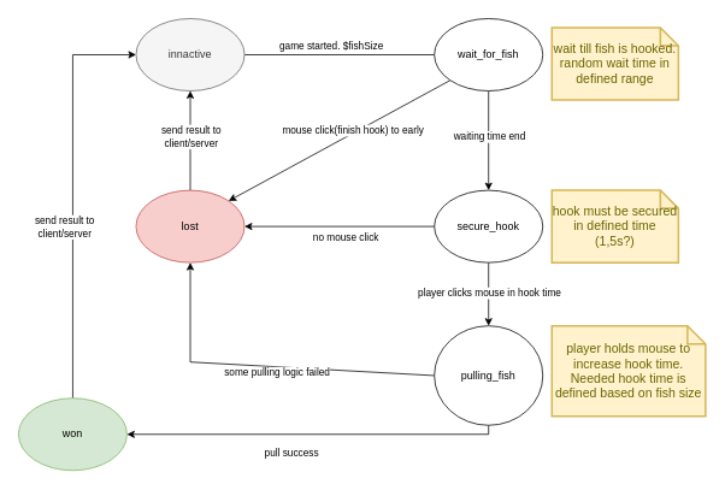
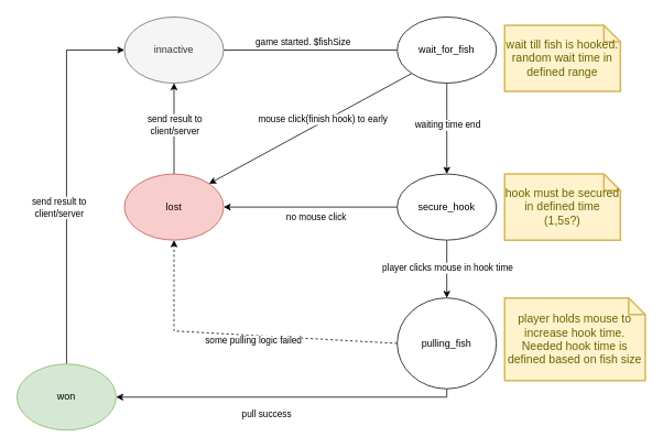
- <mxCell id="10" style="edgeStyle=none;rounded=0;orthogonalLoop=1;jettySize=auto;html=1;exitX=0;exitY=0.5;exitDx=0;exitDy=0;entryX=0.5;entryY=1;entryDx=0;entryDy=0;" edge="1" parent="1" source="14" target="20"><mxGeometry relative="1" as="geometry"><Array as="points"><mxPoint x="210" y="400" /></Array></mxGeometry></mxCell>
+ <mxCell id="10" style="edgeStyle=none;rounded=0;orthogonalLoop=1;jettySize=auto;html=1;exitX=0;exitY=0.5;exitDx=0;exitDy=0;entryX=0.5;entryY=1;entryDx=0;entryDy=0;dashed=1;" edge="1" parent="1" source="14" target="20"><mxGeometry relative="1" as="geometry"><Array as="points"><mxPoint x="210" y="400" /></Array></mxGeometry></mxCell>
